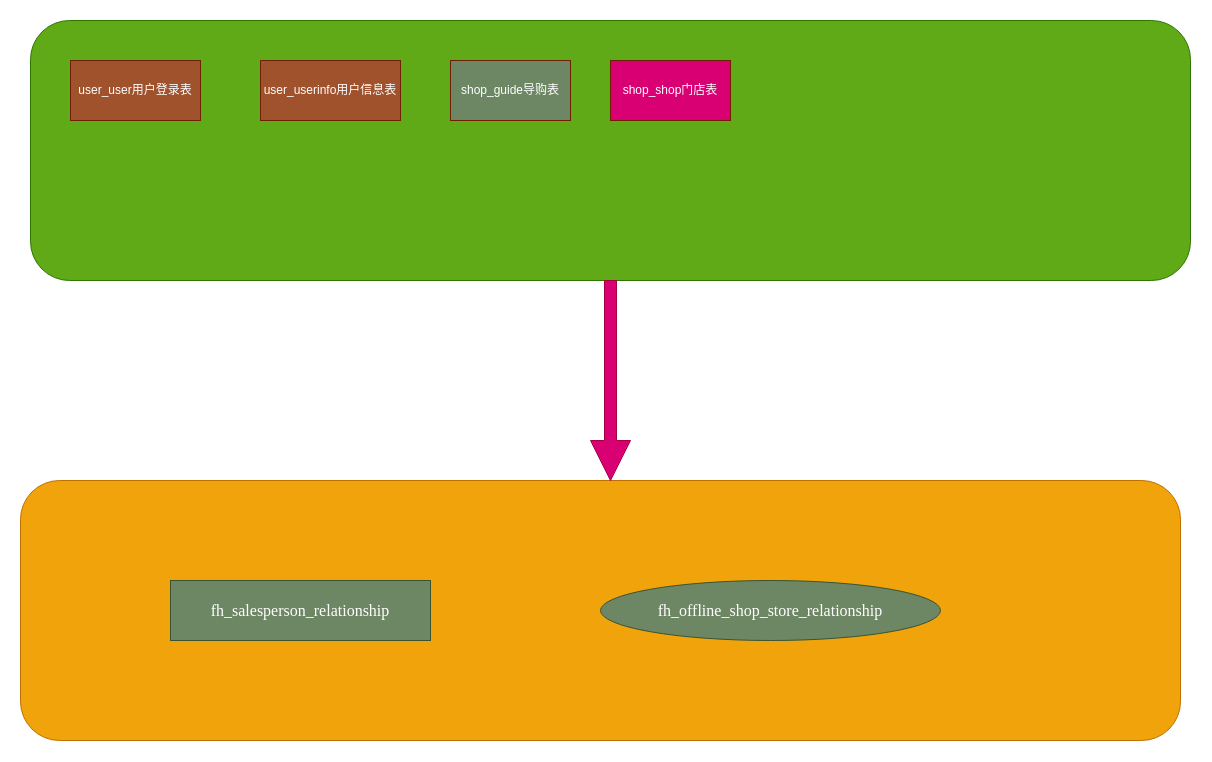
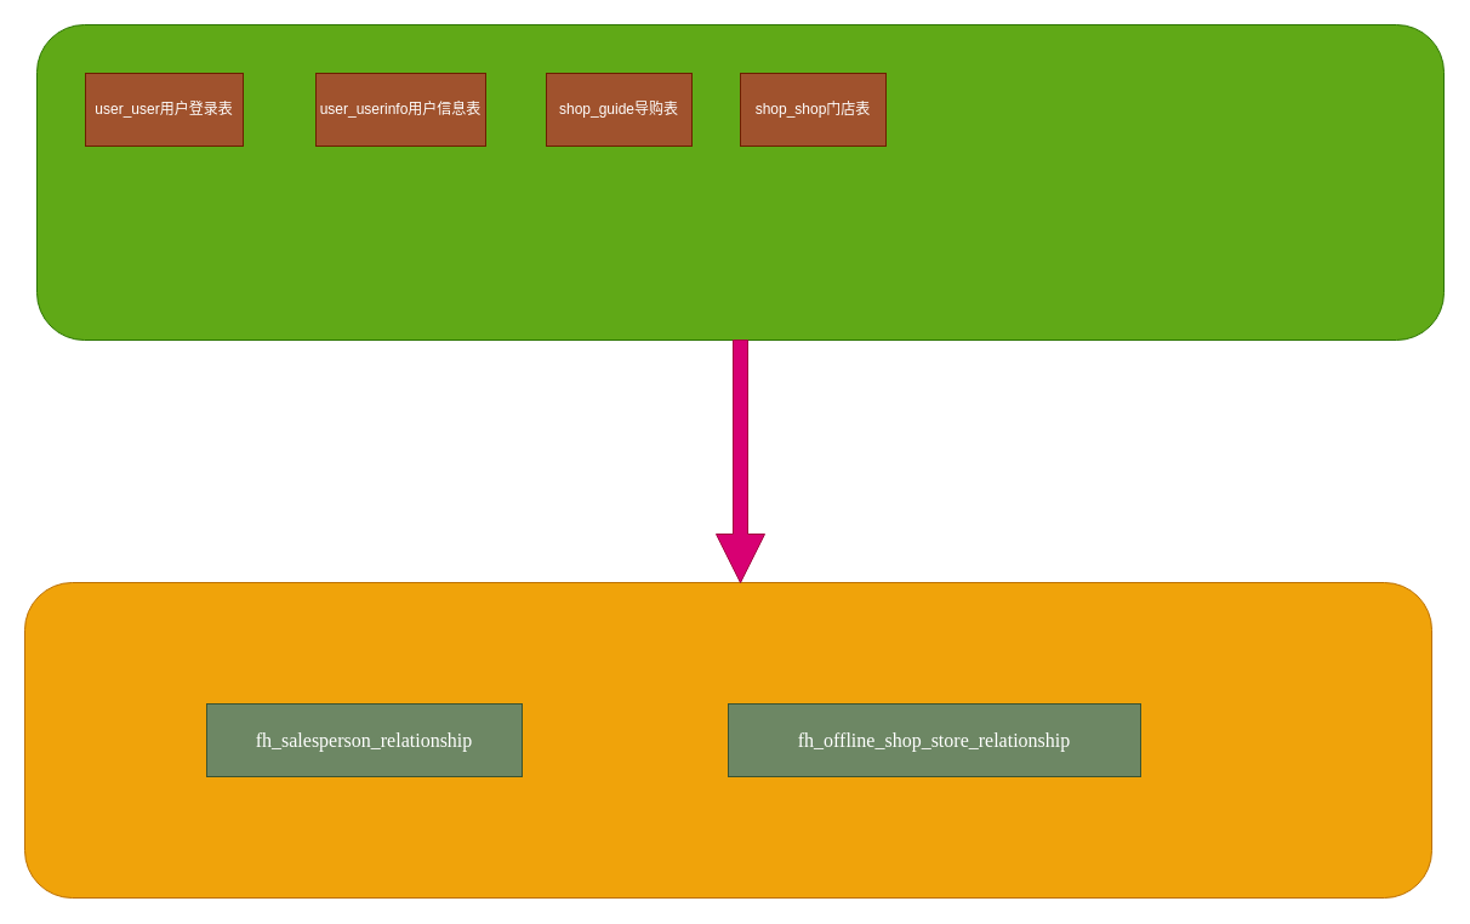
- <mxCell id="5" value="shop_guide导购表" style="rounded=0;whiteSpace=wrap;html=1;fillColor=#6d8764;strokeColor=#6D1F00;fontColor=#ffffff;" vertex="1" parent="1"><mxGeometry x="450" y="60" width="120" height="60" as="geometry" /></mxCell>
+ <mxCell id="5" value="shop_guide导购表" style="rounded=0;whiteSpace=wrap;html=1;fillColor=#a0522d;strokeColor=#6D1F00;fontColor=#ffffff;" vertex="1" parent="1"><mxGeometry x="450" y="60" width="120" height="60" as="geometry" /></mxCell>
- <mxCell id="6" value="shop_shop门店表" style="rounded=0;whiteSpace=wrap;html=1;fillColor=#d80073;strokeColor=#6D1F00;fontColor=#ffffff;" vertex="1" parent="1"><mxGeometry x="610" y="60" width="120" height="60" as="geometry" /></mxCell>
+ <mxCell id="6" value="shop_shop门店表" style="rounded=0;whiteSpace=wrap;html=1;fillColor=#a0522d;strokeColor=#6D1F00;fontColor=#ffffff;" vertex="1" parent="1"><mxGeometry x="610" y="60" width="120" height="60" as="geometry" /></mxCell>
- <mxCell id="9" value="&lt;span lang=&quot;EN-US&quot; style=&quot;font-size: 12.0pt ; font-family: &amp;#34;source han sans cn regular&amp;#34;&quot;&gt;fh_offline_shop_store_relationship&lt;/span&gt;" style="ellipse;whiteSpace=wrap;html=1;fillColor=#6d8764;strokeColor=#3A5431;fontColor=#ffffff;" vertex="1" parent="1"><mxGeometry x="600" y="580" width="340" height="60" as="geometry" /></mxCell>
+ <mxCell id="9" value="&lt;span lang=&quot;EN-US&quot; style=&quot;font-size: 12.0pt ; font-family: &amp;#34;source han sans cn regular&amp;#34;&quot;&gt;fh_offline_shop_store_relationship&lt;/span&gt;" style="rounded=0;whiteSpace=wrap;html=1;fillColor=#6d8764;strokeColor=#3A5431;fontColor=#ffffff;" vertex="1" parent="1"><mxGeometry x="600" y="580" width="340" height="60" as="geometry" /></mxCell>
